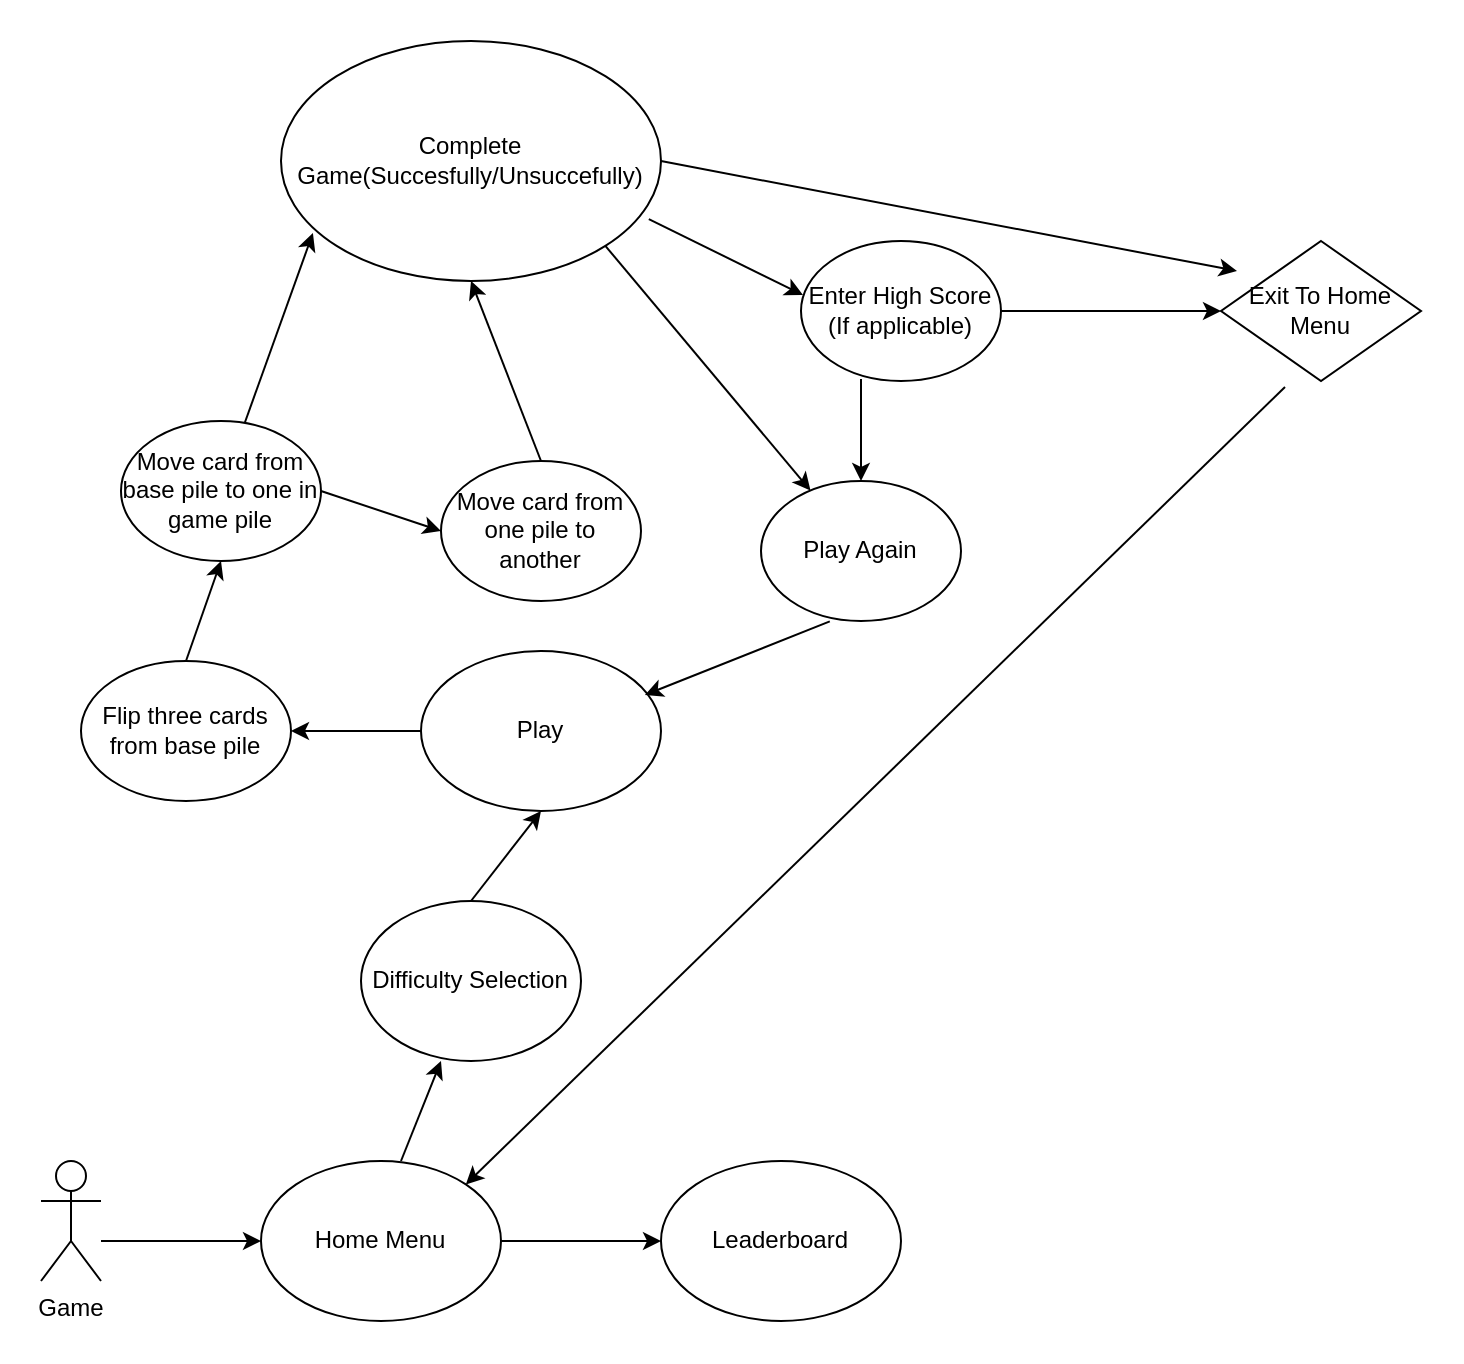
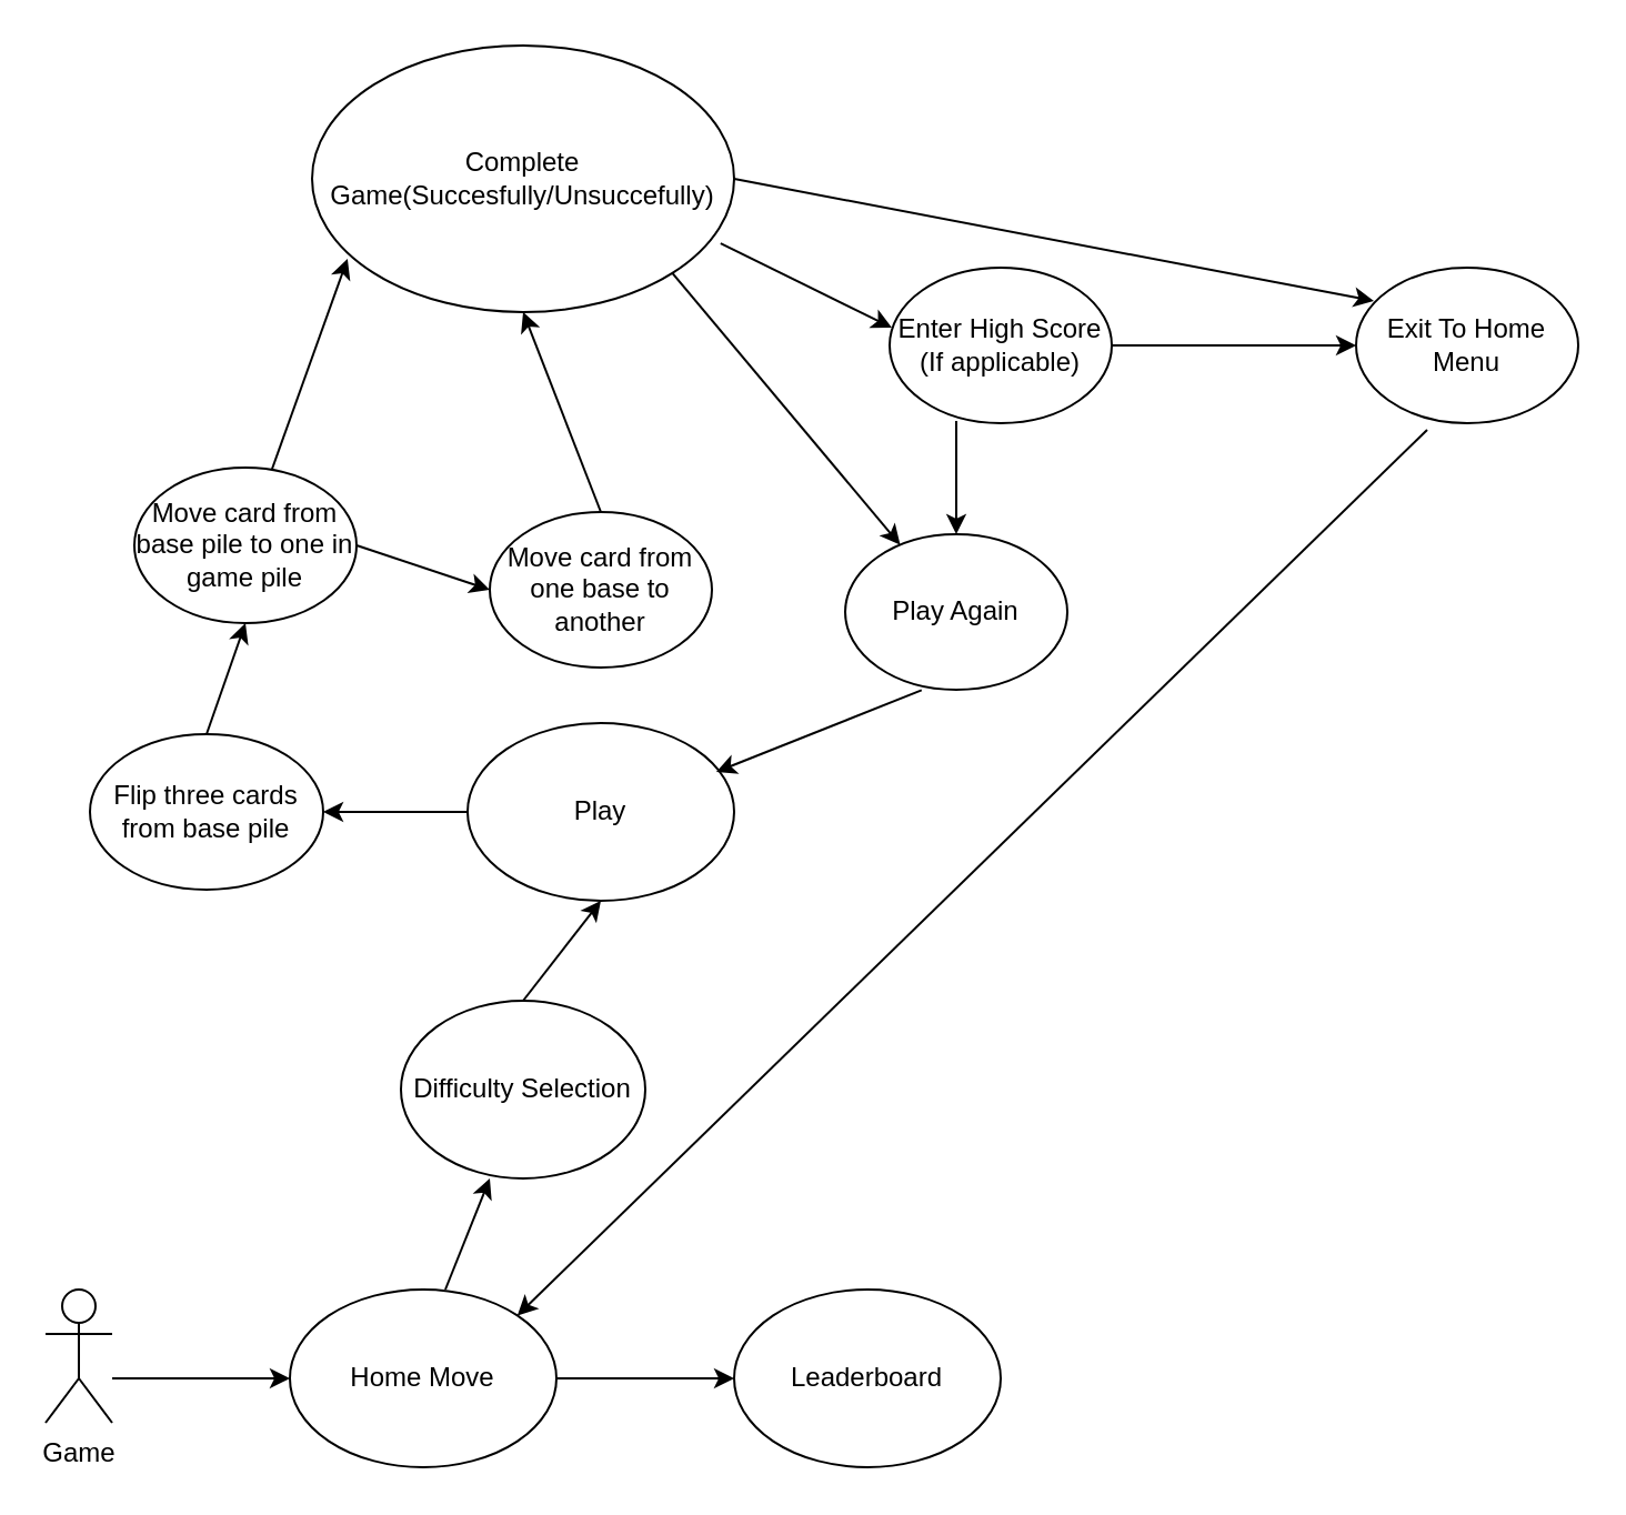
- <mxCell id="18" value="Exit To Home Menu" style="rhombus;whiteSpace=wrap;html=1;" parent="1" vertex="1"><mxGeometry x="610" y="120" width="100" height="70" as="geometry" /></mxCell>
+ <mxCell id="18" value="Exit To Home Menu" style="ellipse;whiteSpace=wrap;html=1;" parent="1" vertex="1"><mxGeometry x="610" y="120" width="100" height="70" as="geometry" /></mxCell>
- <mxCell id="9" value="Move card from one pile to another" style="ellipse;whiteSpace=wrap;html=1;" parent="1" vertex="1"><mxGeometry x="220" y="230" width="100" height="70" as="geometry" /></mxCell>
+ <mxCell id="9" value="Move card from one base to another" style="ellipse;whiteSpace=wrap;html=1;" parent="1" vertex="1"><mxGeometry x="220" y="230" width="100" height="70" as="geometry" /></mxCell>
- <mxCell id="4" value="Home Menu" style="ellipse;whiteSpace=wrap;html=1;" parent="1" vertex="1"><mxGeometry x="130" y="580" width="120" height="80" as="geometry" /></mxCell>
+ <mxCell id="4" value="Home Move" style="ellipse;whiteSpace=wrap;html=1;" parent="1" vertex="1"><mxGeometry x="130" y="580" width="120" height="80" as="geometry" /></mxCell>
